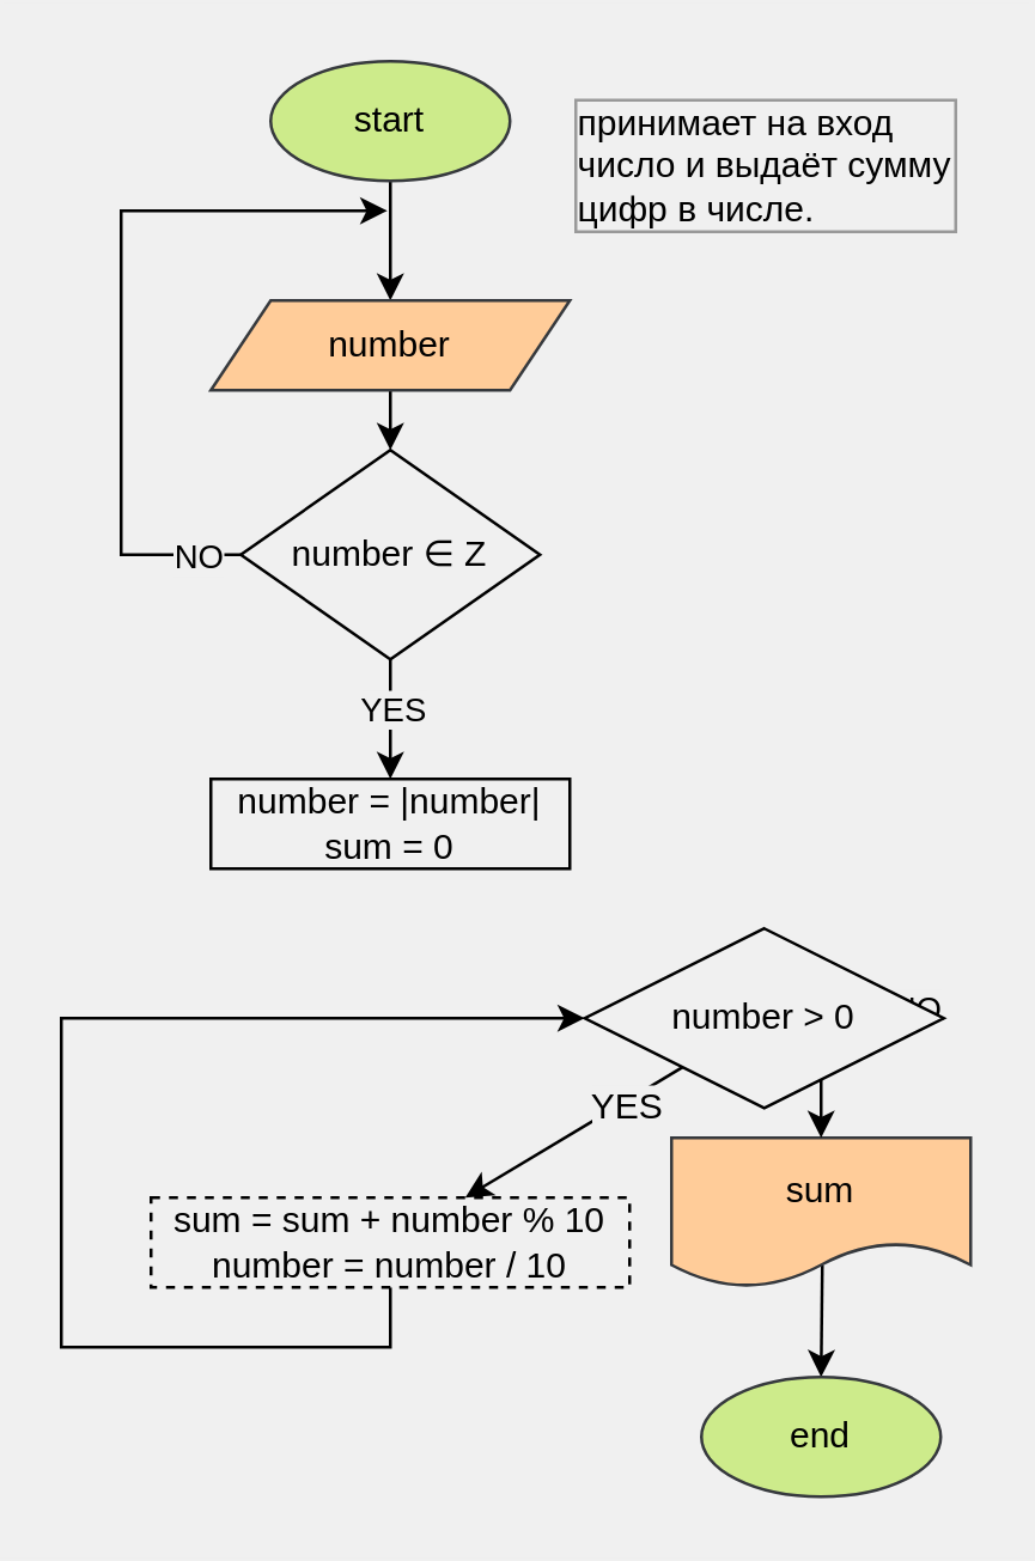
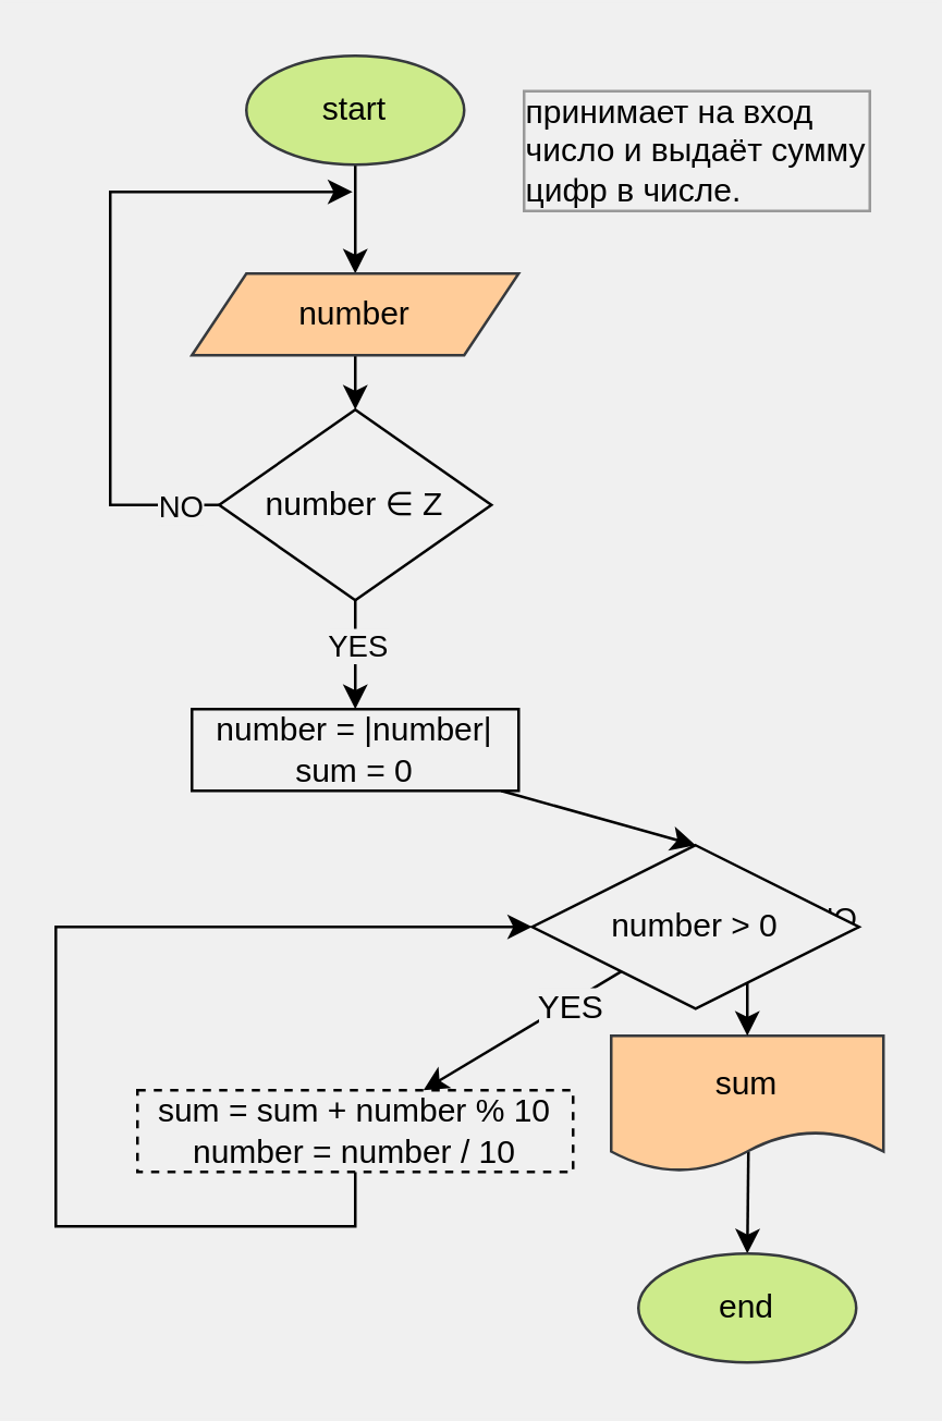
+ <mxCell id="19" value="" style="edgeStyle=none;rounded=0;html=1;fontFamily=Helvetica;fontSize=12;fontColor=#000000;strokeColor=#000000;entryX=0.5;entryY=0;entryDx=0;entryDy=0;" parent="1" source="20" edge="1" target="23"><mxGeometry relative="1" as="geometry"><mxPoint x="130" y="320" as="targetPoint" /></mxGeometry></mxCell>
